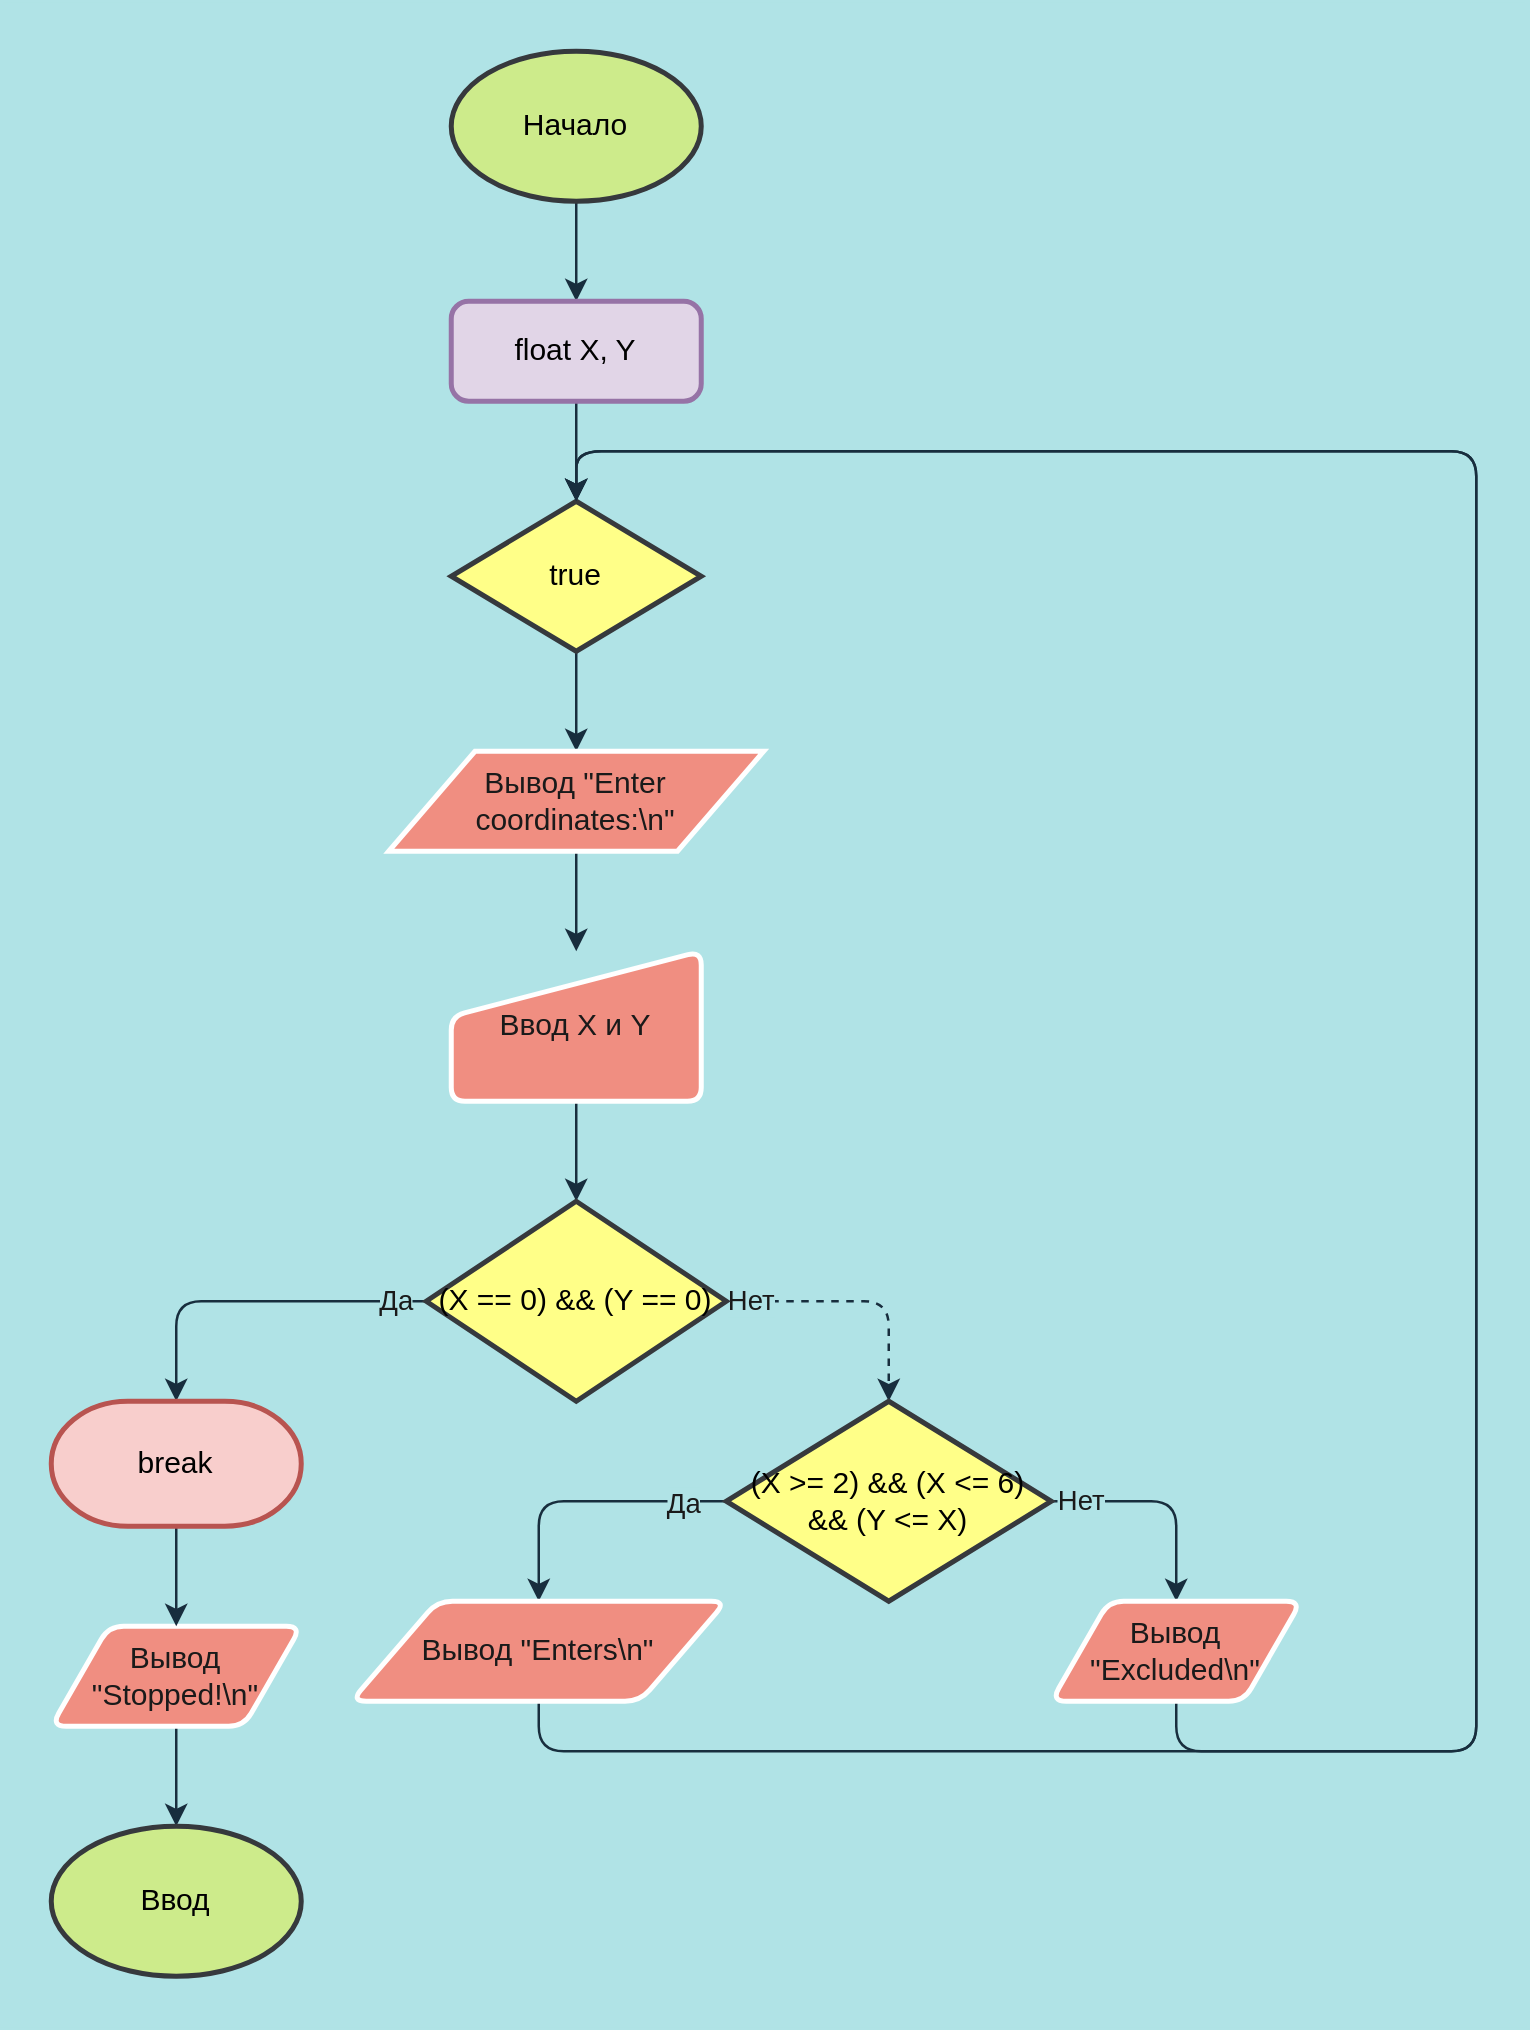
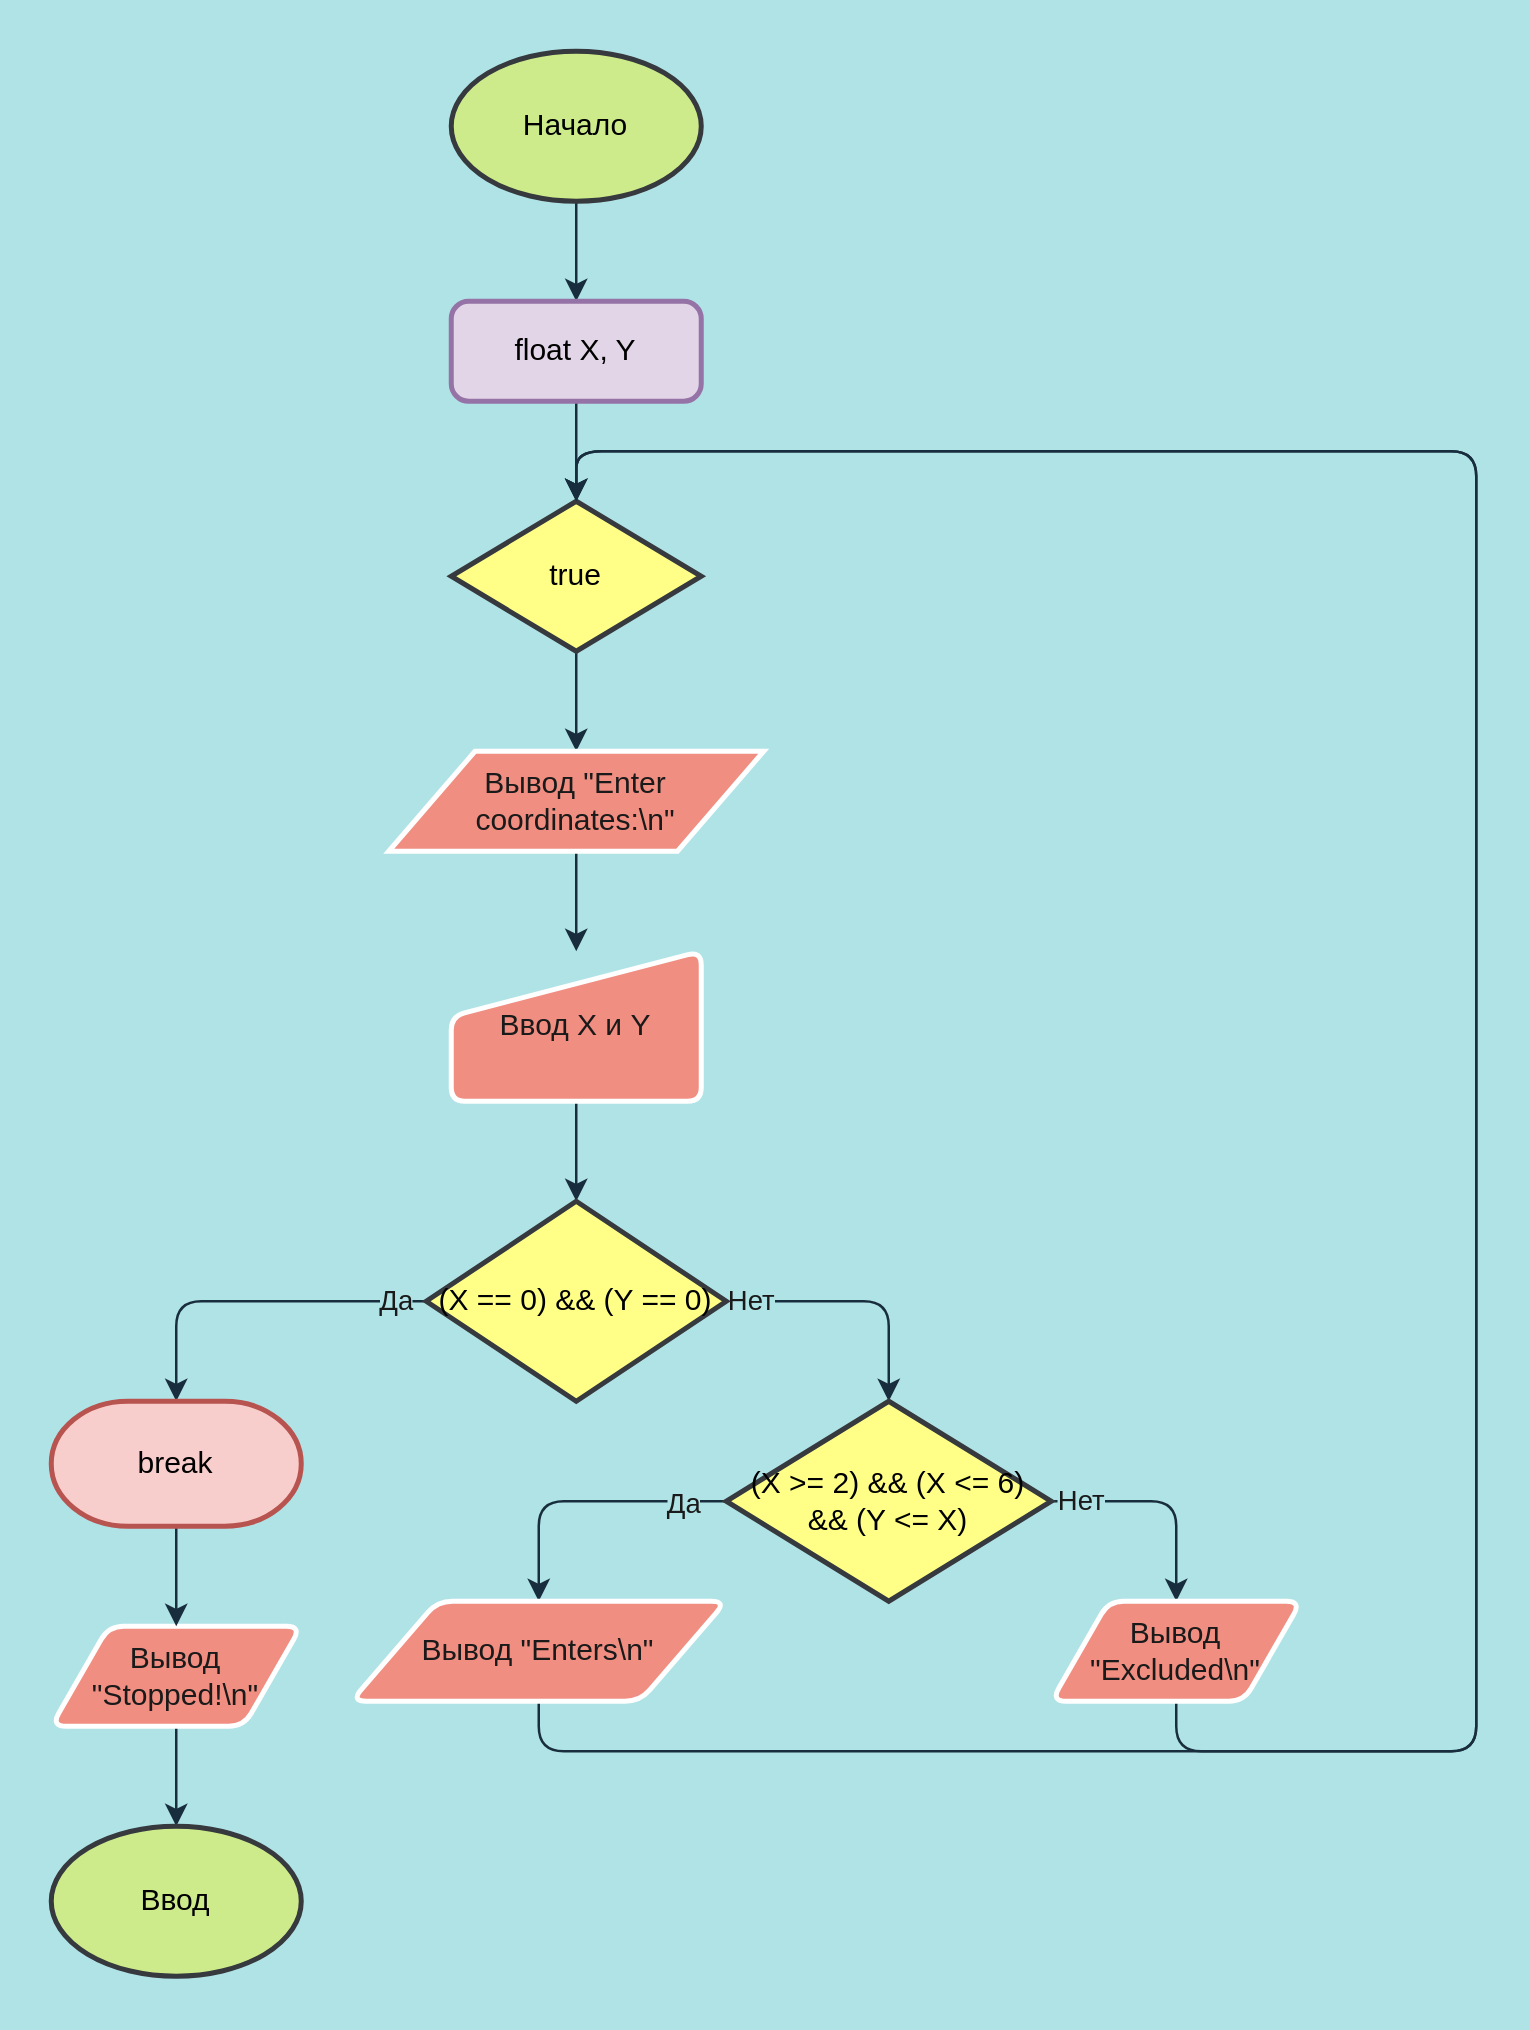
- <mxCell id="14" style="edgeStyle=orthogonalEdgeStyle;rounded=1;sketch=0;orthogonalLoop=1;jettySize=auto;html=1;exitX=1;exitY=0.5;exitDx=0;exitDy=0;exitPerimeter=0;entryX=0.5;entryY=0;entryDx=0;entryDy=0;entryPerimeter=0;strokeColor=#182E3E;labelBackgroundColor=#B0E3E6;fontColor=#1A1A1A;dashed=1;" parent="1" source="16" target="26" edge="1"><mxGeometry relative="1" as="geometry" /></mxCell>
+ <mxCell id="14" style="edgeStyle=orthogonalEdgeStyle;rounded=1;sketch=0;orthogonalLoop=1;jettySize=auto;html=1;exitX=1;exitY=0.5;exitDx=0;exitDy=0;exitPerimeter=0;entryX=0.5;entryY=0;entryDx=0;entryDy=0;entryPerimeter=0;strokeColor=#182E3E;labelBackgroundColor=#B0E3E6;fontColor=#1A1A1A;" parent="1" source="16" target="26" edge="1"><mxGeometry relative="1" as="geometry" /></mxCell>
